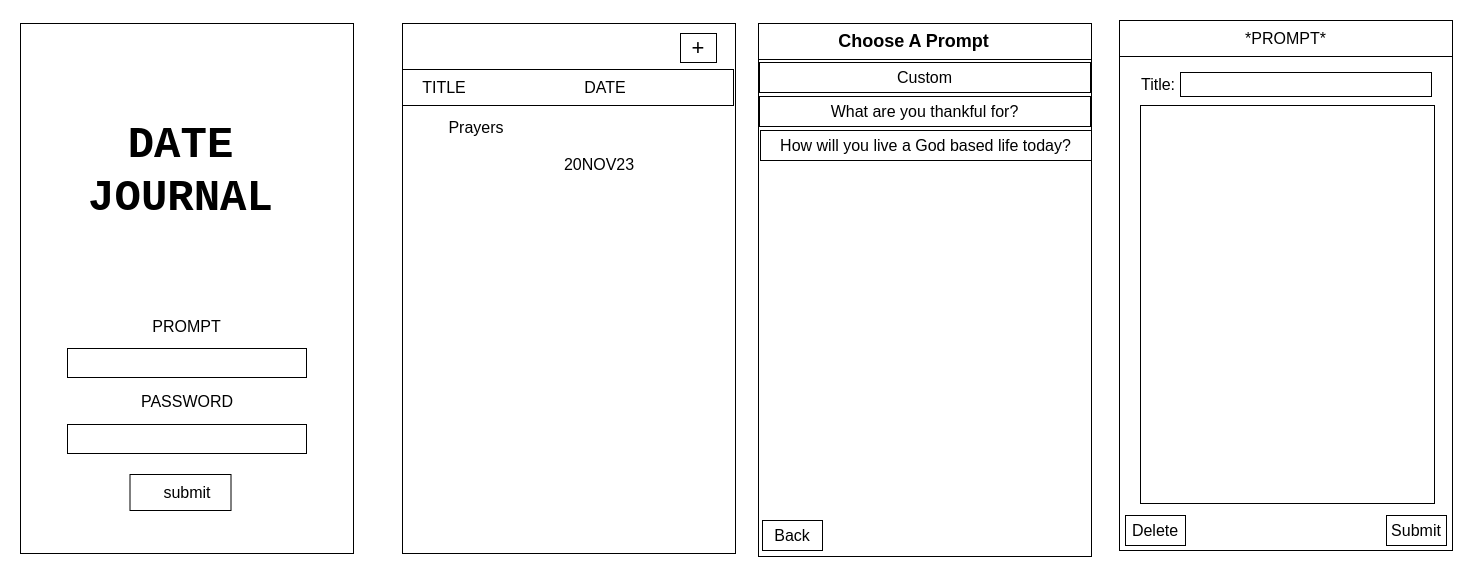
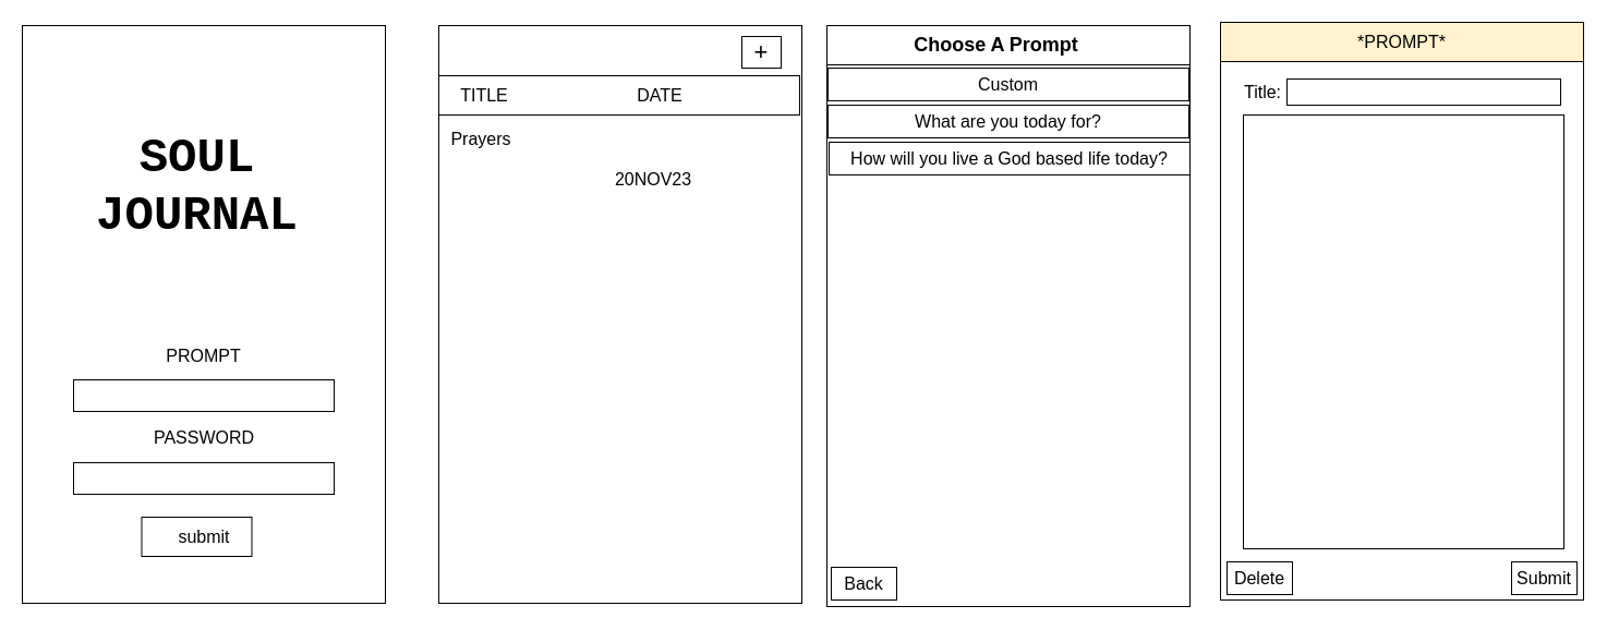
- <mxCell id="23" value="*PROMPT*" style="rounded=0;whiteSpace=wrap;html=1;fontSize=16;" vertex="1" parent="1"><mxGeometry x="1119" y="20" width="333" height="36" as="geometry" /></mxCell>
+ <mxCell id="23" value="*PROMPT*" style="rounded=0;whiteSpace=wrap;html=1;fontSize=16;fillColor=#fff2cc;" vertex="1" parent="1"><mxGeometry x="1119" y="20" width="333" height="36" as="geometry" /></mxCell>
- <mxCell id="18" value="What are you thankful for?" style="text;strokeColor=default;fillColor=none;html=1;align=center;verticalAlign=middle;whiteSpace=wrap;rounded=0;fontSize=16;" vertex="1" parent="1"><mxGeometry x="759" y="96" width="331" height="30" as="geometry" /></mxCell>
+ <mxCell id="18" value="What are you today for?" style="text;strokeColor=default;fillColor=none;html=1;align=center;verticalAlign=middle;whiteSpace=wrap;rounded=0;fontSize=16;" vertex="1" parent="1"><mxGeometry x="759" y="96" width="331" height="30" as="geometry" /></mxCell>
- <mxCell id="28" value="Prayers" style="text;strokeColor=none;fillColor=none;html=1;align=center;verticalAlign=middle;whiteSpace=wrap;rounded=0;fontSize=16;" vertex="1" parent="1"><mxGeometry x="446" y="112" width="60" height="30" as="geometry" /></mxCell>
+ <mxCell id="28" value="Prayers" style="text;strokeColor=none;fillColor=none;html=1;align=center;verticalAlign=middle;whiteSpace=wrap;rounded=0;fontSize=16;" vertex="1" parent="1"><mxGeometry x="411" y="112" width="60" height="30" as="geometry" /></mxCell>
- <mxCell id="10" value="DATE&lt;br style=&quot;font-size: 44px;&quot;&gt;JOURNAL" style="text;strokeColor=none;fillColor=none;html=1;align=center;verticalAlign=middle;whiteSpace=wrap;rounded=1;fontSize=44;fontStyle=1;sketch=1;curveFitting=1;jiggle=2;shadow=1;glass=1;fontFamily=Courier New;" vertex="1" parent="1"><mxGeometry x="65.5" y="89" width="229" height="163" as="geometry" /></mxCell>
+ <mxCell id="10" value="SOUL&lt;br style=&quot;font-size: 44px;&quot;&gt;JOURNAL" style="text;strokeColor=none;fillColor=none;html=1;align=center;verticalAlign=middle;whiteSpace=wrap;rounded=1;fontSize=44;fontStyle=1;sketch=1;curveFitting=1;jiggle=2;shadow=1;glass=1;fontFamily=Courier New;" vertex="1" parent="1"><mxGeometry x="65.5" y="89" width="229" height="163" as="geometry" /></mxCell>
